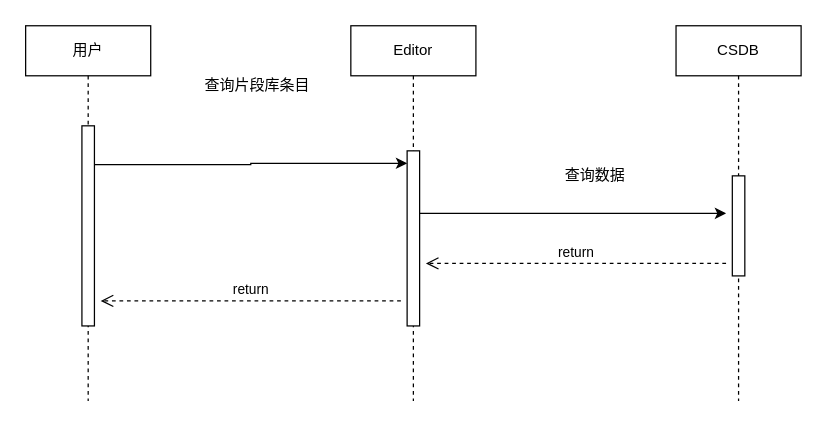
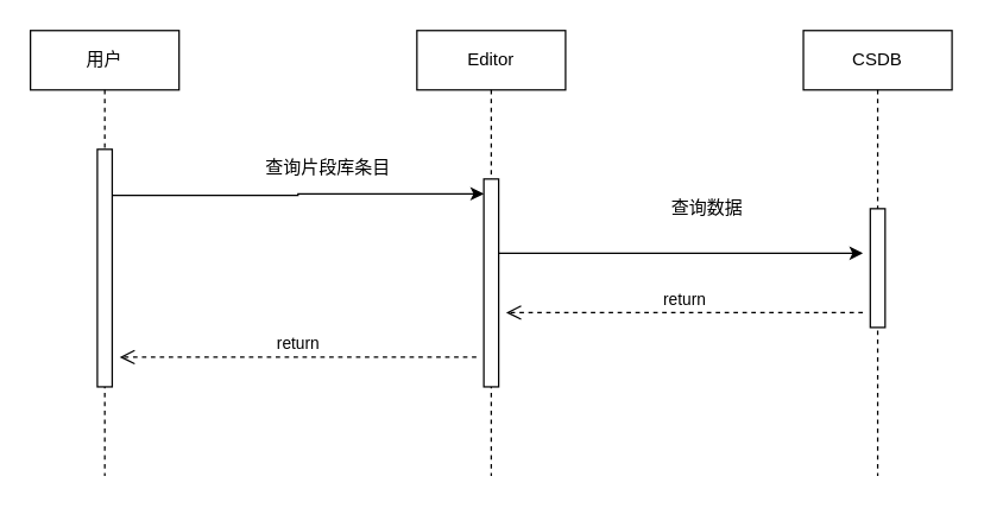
- <mxCell id="7" value="查询片段库条目" style="text;html=1;align=center;verticalAlign=middle;resizable=0;points=[];autosize=1;strokeColor=none;fillColor=none;" vertex="1" parent="1"><mxGeometry x="150" y="53" width="110" height="30" as="geometry" /></mxCell>
+ <mxCell id="7" value="查询片段库条目" style="text;html=1;align=center;verticalAlign=middle;resizable=0;points=[];autosize=1;strokeColor=none;fillColor=none;" vertex="1" parent="1"><mxGeometry x="165" y="98" width="110" height="30" as="geometry" /></mxCell>
